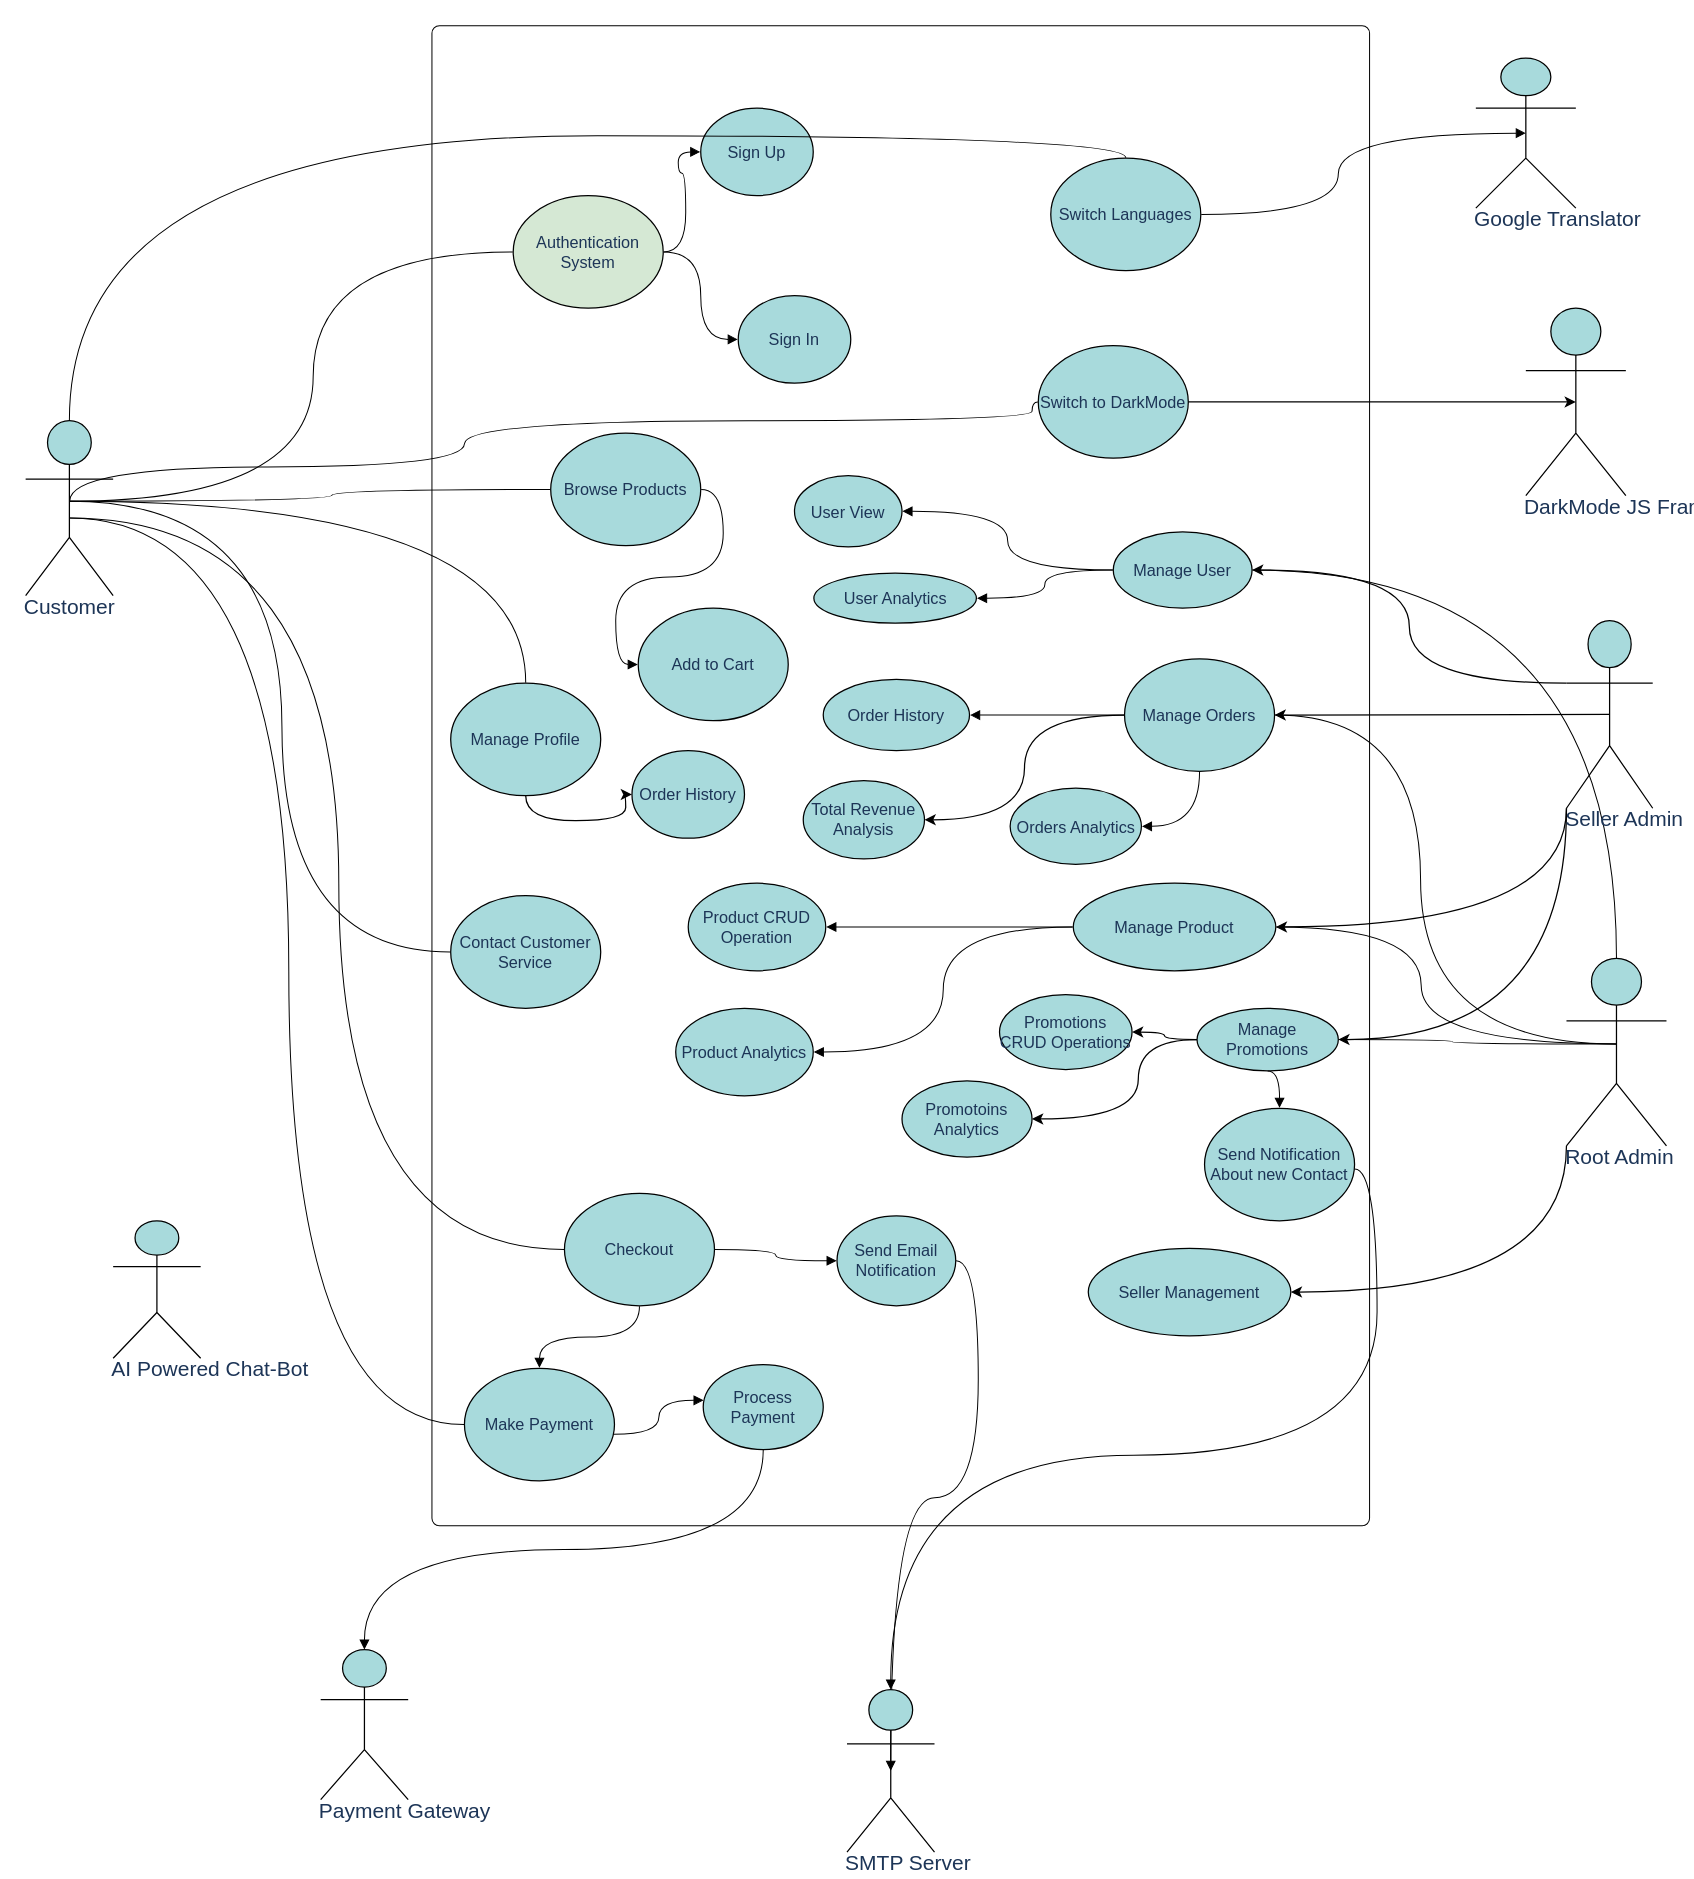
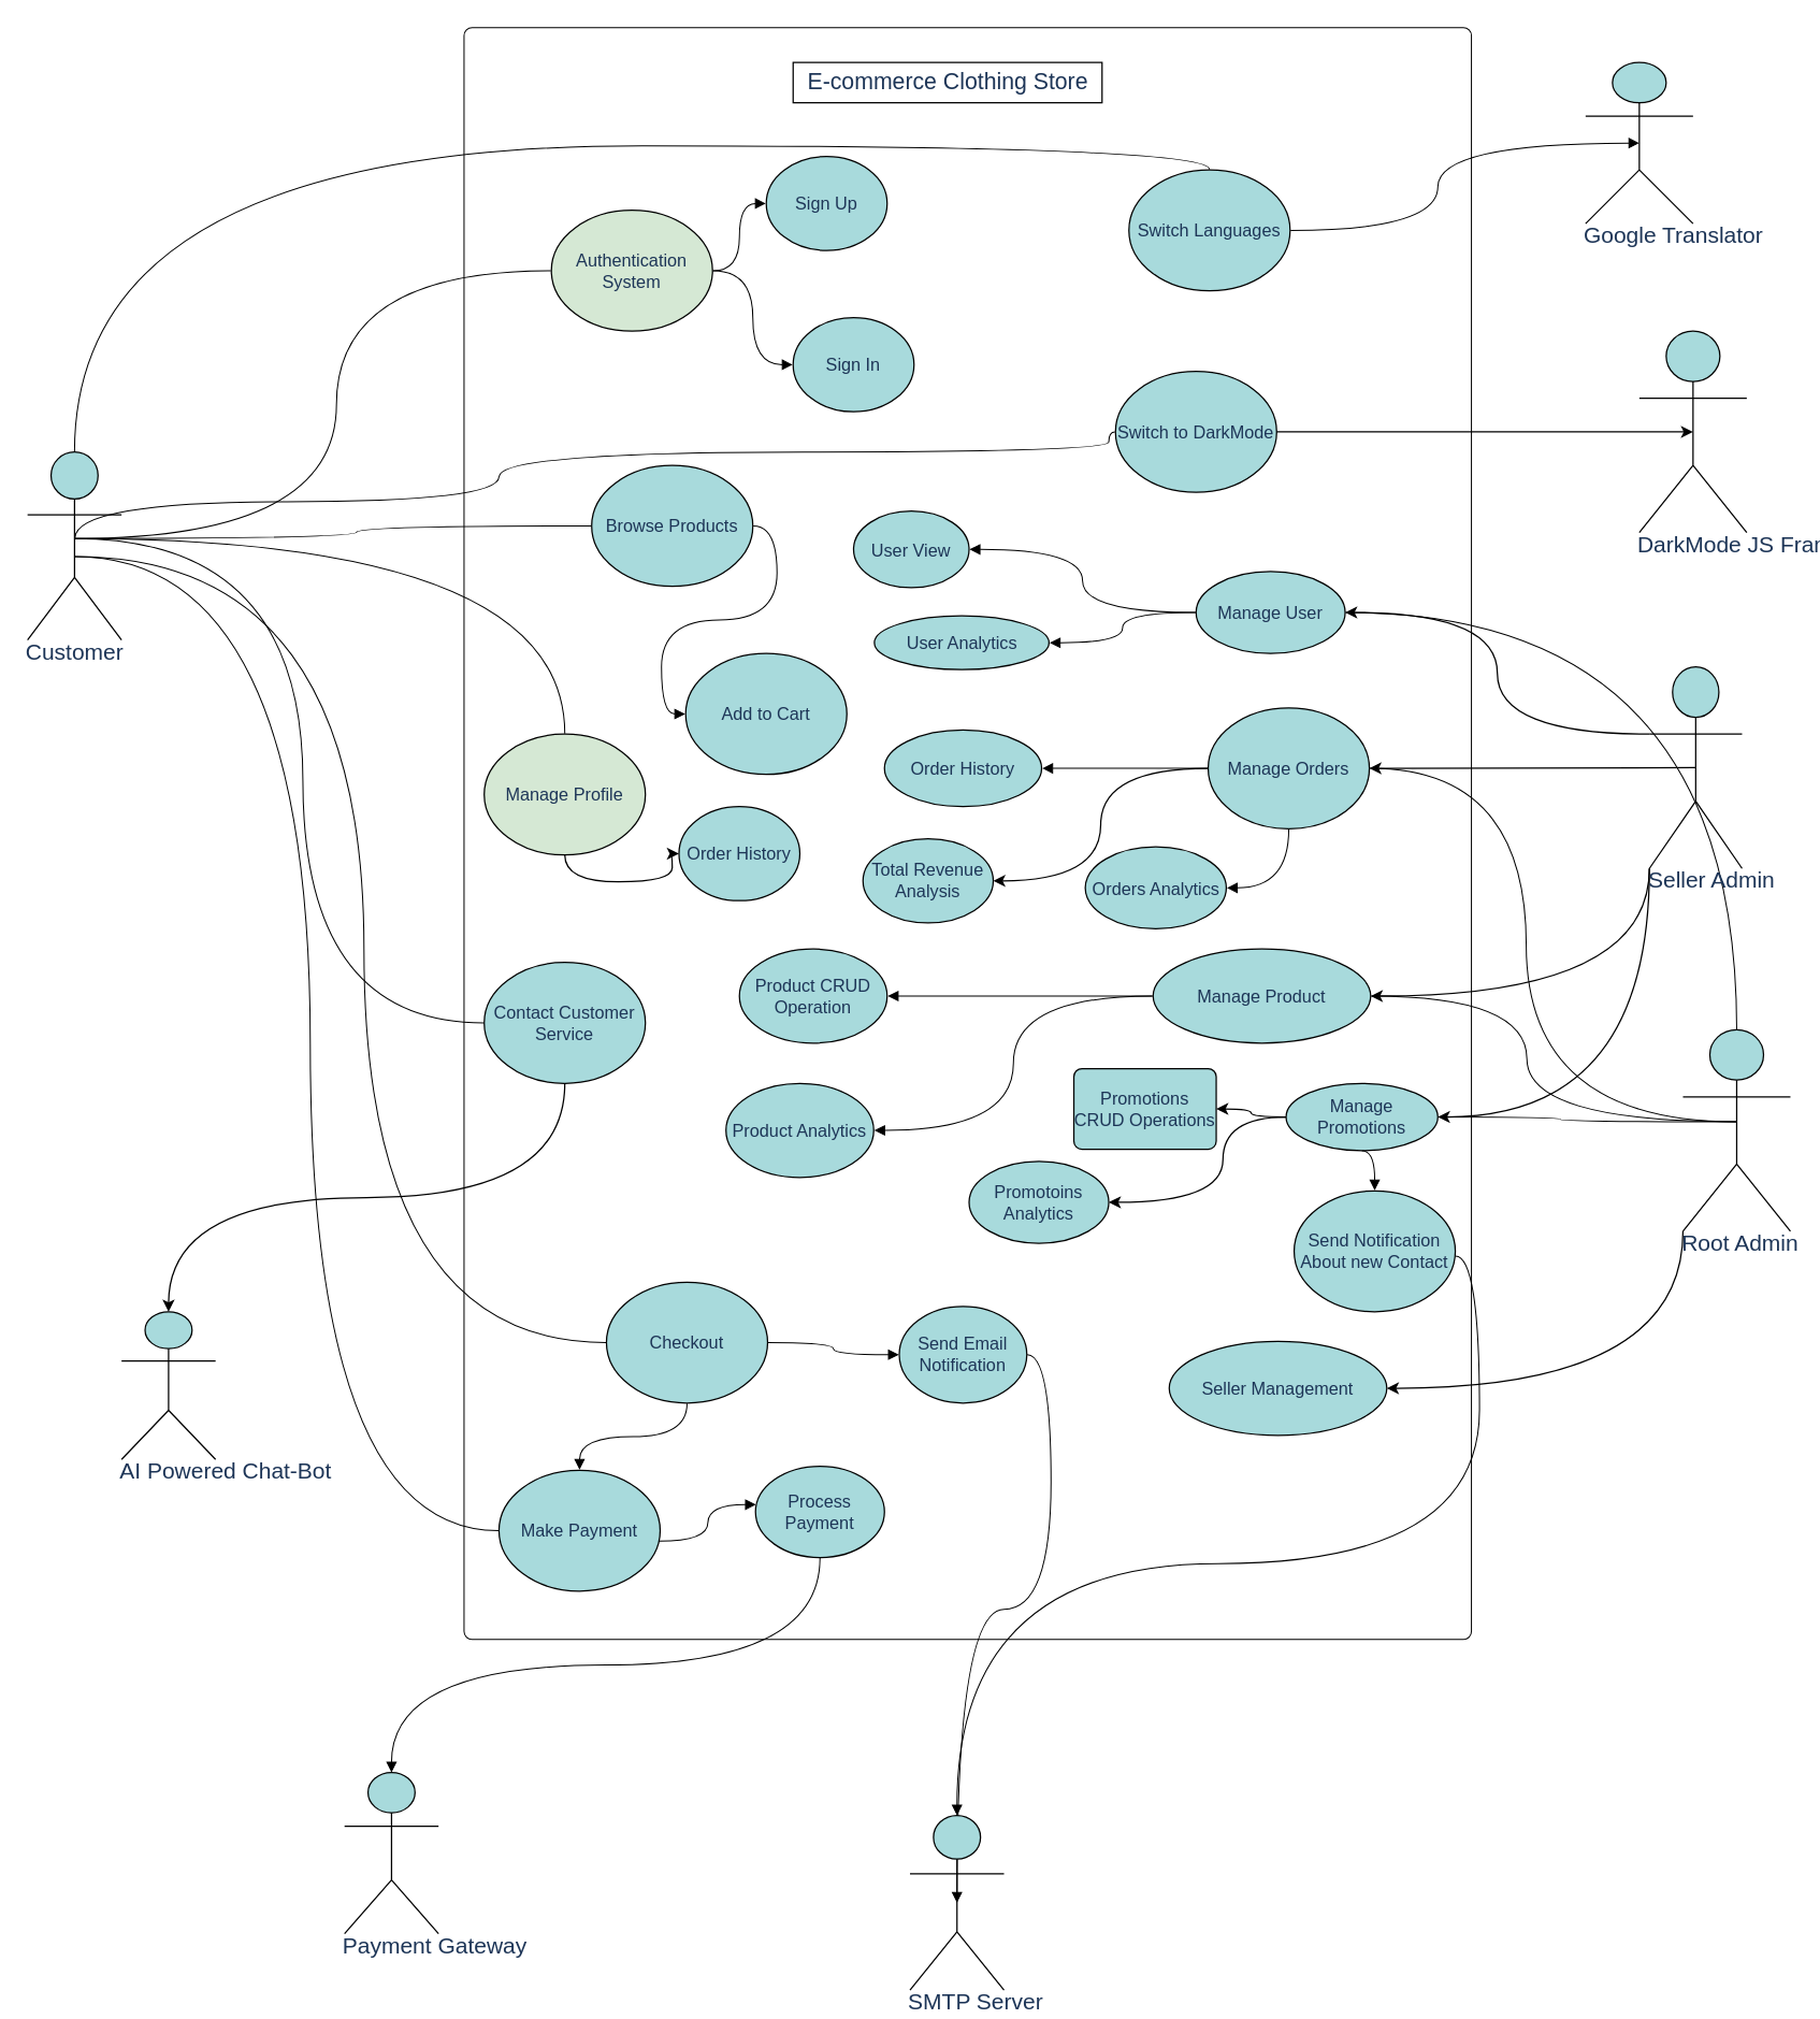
+ <mxCell id="69" value="&lt;font style=&quot;font-size: 17px;&quot;&gt;E-commerce Clothing Store&lt;/font&gt;" style="text;html=1;align=center;verticalAlign=middle;resizable=0;points=[];autosize=1;strokeColor=#000000;fillColor=none;labelBackgroundColor=none;fontColor=#1D3557;" parent="1" vertex="1"><mxGeometry x="590" y="46" width="230" height="30" as="geometry" /></mxCell>
- <mxCell id="32" value="Sign Up" style="html=1;overflow=block;blockSpacing=1;whiteSpace=wrap;ellipse;fontSize=13;spacing=0;rounded=1;absoluteArcSize=1;arcSize=12;strokeWidth=NaN;lucidId=pQ2Qm06I7Qx0;labelBackgroundColor=none;fillColor=#A8DADC;strokeColor=#000000;fontColor=#1D3557;" parent="1" vertex="1"><mxGeometry x="560" y="86" width="90" height="70" as="geometry" /></mxCell>
+ <mxCell id="32" value="Sign Up" style="html=1;overflow=block;blockSpacing=1;whiteSpace=wrap;ellipse;fontSize=13;spacing=0;rounded=1;absoluteArcSize=1;arcSize=12;strokeWidth=NaN;lucidId=pQ2Qm06I7Qx0;labelBackgroundColor=none;fillColor=#A8DADC;strokeColor=#000000;fontColor=#1D3557;" parent="1" vertex="1"><mxGeometry x="570" y="116" width="90" height="70" as="geometry" /></mxCell>
- <mxCell id="80" value="Seller Admin" style="html=1;overflow=block;blockSpacing=1;shape=umlActor;labelPosition=center;verticalLabelPosition=bottom;verticalAlign=top;whiteSpace=nowrap;fontSize=16.8;align=center;spacing=0;rounded=1;absoluteArcSize=1;arcSize=12;strokeWidth=NaN;lucidId=fW2QMRQ2FFnh;labelBackgroundColor=none;fillColor=#A8DADC;strokeColor=#000000;fontColor=#1D3557;" vertex="1" parent="1"><mxGeometry x="1252.5" y="496" width="69" height="150" as="geometry" /></mxCell>
+ <mxCell id="80" value="Seller Admin" style="html=1;overflow=block;blockSpacing=1;shape=umlActor;labelPosition=center;verticalLabelPosition=bottom;verticalAlign=top;whiteSpace=nowrap;fontSize=16.8;align=center;spacing=0;rounded=1;absoluteArcSize=1;arcSize=12;strokeWidth=NaN;lucidId=fW2QMRQ2FFnh;labelBackgroundColor=none;fillColor=#A8DADC;strokeColor=#000000;fontColor=#1D3557;" vertex="1" parent="1"><mxGeometry x="1227.5" y="496" width="69" height="150" as="geometry" /></mxCell>
- <mxCell id="30" value="Manage Profile" style="html=1;overflow=block;blockSpacing=1;whiteSpace=wrap;ellipse;fontSize=13;spacing=0;rounded=1;absoluteArcSize=1;arcSize=12;strokeWidth=NaN;lucidId=nQ2QqsYFeYQ.;labelBackgroundColor=none;fillColor=#A8DADC;strokeColor=#000000;fontColor=#1D3557;" parent="1" vertex="1"><mxGeometry x="360" y="546" width="120" height="90" as="geometry" /></mxCell>
+ <mxCell id="30" value="Manage Profile" style="html=1;overflow=block;blockSpacing=1;whiteSpace=wrap;ellipse;fontSize=13;spacing=0;rounded=1;absoluteArcSize=1;arcSize=12;strokeWidth=NaN;lucidId=nQ2QqsYFeYQ.;labelBackgroundColor=none;fillColor=#d5e8d4;strokeColor=#000000;fontColor=#1D3557;" parent="1" vertex="1"><mxGeometry x="360" y="546" width="120" height="90" as="geometry" /></mxCell>
- <mxCell id="3" value="Promotions CRUD Operations" style="html=1;overflow=block;blockSpacing=1;whiteSpace=wrap;ellipse;fontSize=13;spacing=0;rounded=1;absoluteArcSize=1;arcSize=12;strokeWidth=NaN;lucidId=pd3QcKK1s7f7;labelBackgroundColor=none;fillColor=#A8DADC;strokeColor=#000000;fontColor=#1D3557;" parent="2" vertex="1"><mxGeometry x="454" y="775" width="106" height="60" as="geometry" /></mxCell>
+ <mxCell id="3" value="Promotions CRUD Operations" style="html=1;overflow=block;blockSpacing=1;whiteSpace=wrap;fontSize=13;spacing=0;absoluteArcSize=1;arcSize=12;strokeWidth=NaN;lucidId=pd3QcKK1s7f7;labelBackgroundColor=none;fillColor=#A8DADC;strokeColor=#000000;fontColor=#1D3557;rounded=1;" parent="2" vertex="1"><mxGeometry x="454" y="775" width="106" height="60" as="geometry" /></mxCell>
+ <mxCell id="73" style="edgeStyle=orthogonalEdgeStyle;rounded=0;orthogonalLoop=1;jettySize=auto;html=1;exitX=0.5;exitY=1;exitDx=0;exitDy=0;entryX=0.5;entryY=0;entryDx=0;entryDy=0;entryPerimeter=0;labelBackgroundColor=none;strokeColor=#000000;fontColor=default;curved=1;" parent="1" source="27" target="68" edge="1"><mxGeometry relative="1" as="geometry" /></mxCell>
